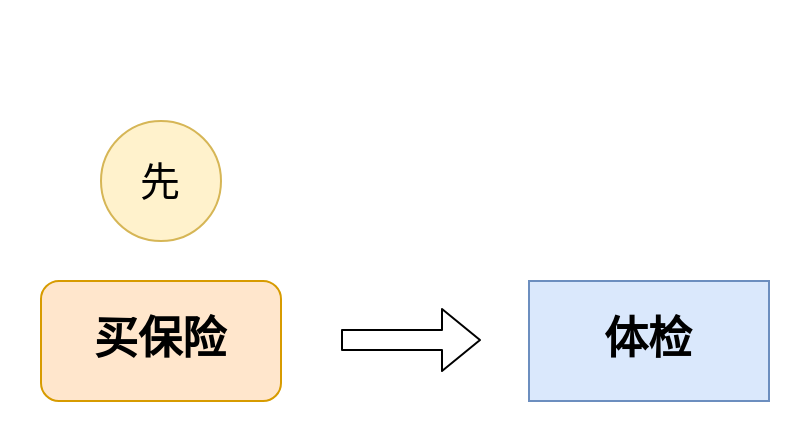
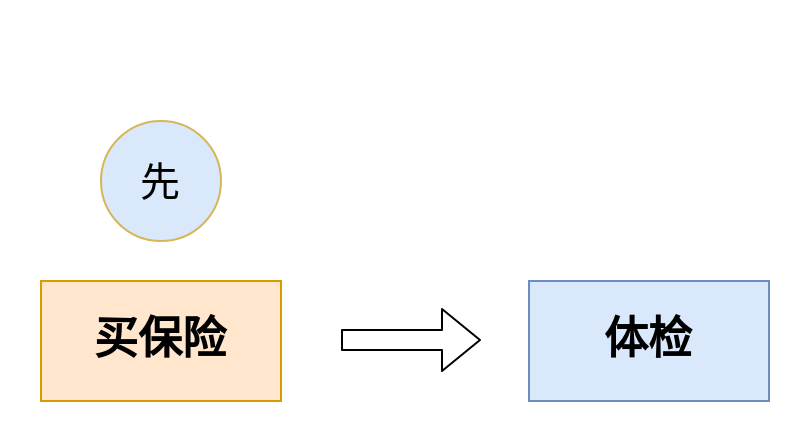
- <mxCell id="6" value="先" style="ellipse;whiteSpace=wrap;html=1;aspect=fixed;fontSize=20;fillColor=#fff2cc;strokeColor=#d6b656;" parent="1" vertex="1"><mxGeometry x="50" y="60" width="60" height="60" as="geometry" /></mxCell>
+ <mxCell id="6" value="先" style="ellipse;whiteSpace=wrap;html=1;aspect=fixed;fontSize=20;fillColor=#dae8fc;strokeColor=#d6b656;" parent="1" vertex="1"><mxGeometry x="50" y="60" width="60" height="60" as="geometry" /></mxCell>
- <mxCell id="2" value="买保险" style="whiteSpace=wrap;html=1;fontSize=22;fontStyle=1;fillColor=#ffe6cc;strokeColor=#d79b00;rounded=1;" parent="1" vertex="1"><mxGeometry x="20" y="140" width="120" height="60" as="geometry" /></mxCell>
+ <mxCell id="2" value="买保险" style="rounded=0;whiteSpace=wrap;html=1;fontSize=22;fontStyle=1;fillColor=#ffe6cc;strokeColor=#d79b00;" parent="1" vertex="1"><mxGeometry x="20" y="140" width="120" height="60" as="geometry" /></mxCell>
